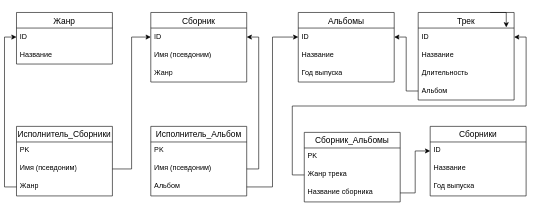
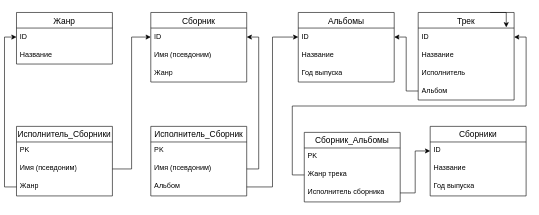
- <mxCell id="16" value="Длительность" style="text;strokeColor=none;fillColor=none;spacingLeft=4;spacingRight=4;overflow=hidden;rotatable=0;points=[[0,0.5],[1,0.5]];portConstraint=eastwest;fontSize=12;whiteSpace=wrap;html=1;" parent="13" vertex="1"><mxGeometry y="86" width="160" height="30" as="geometry" /></mxCell>
+ <mxCell id="16" value="Исполнитель" style="text;strokeColor=none;fillColor=none;spacingLeft=4;spacingRight=4;overflow=hidden;rotatable=0;points=[[0,0.5],[1,0.5]];portConstraint=eastwest;fontSize=12;whiteSpace=wrap;html=1;" parent="13" vertex="1"><mxGeometry y="86" width="160" height="30" as="geometry" /></mxCell>
- <mxCell id="27" value="Исполнитель_Альбом" style="swimlane;fontStyle=0;childLayout=stackLayout;horizontal=1;startSize=26;horizontalStack=0;resizeParent=1;resizeParentMax=0;resizeLast=0;collapsible=1;marginBottom=0;align=center;fontSize=14;" vertex="1" parent="1"><mxGeometry x="244" y="210" width="160" height="116" as="geometry" /></mxCell>
+ <mxCell id="27" value="Исполнитель_Сборник" style="swimlane;fontStyle=0;childLayout=stackLayout;horizontal=1;startSize=26;horizontalStack=0;resizeParent=1;resizeParentMax=0;resizeLast=0;collapsible=1;marginBottom=0;align=center;fontSize=14;" vertex="1" parent="1"><mxGeometry x="244" y="210" width="160" height="116" as="geometry" /></mxCell>
- <mxCell id="39" value="Название сборника" style="text;strokeColor=none;fillColor=none;spacingLeft=4;spacingRight=4;overflow=hidden;rotatable=0;points=[[0,0.5],[1,0.5]];portConstraint=eastwest;fontSize=12;whiteSpace=wrap;html=1;" vertex="1" parent="36"><mxGeometry y="86" width="160" height="30" as="geometry" /></mxCell>
+ <mxCell id="39" value="Исполнитель сборника" style="text;strokeColor=none;fillColor=none;spacingLeft=4;spacingRight=4;overflow=hidden;rotatable=0;points=[[0,0.5],[1,0.5]];portConstraint=eastwest;fontSize=12;whiteSpace=wrap;html=1;" vertex="1" parent="36"><mxGeometry y="86" width="160" height="30" as="geometry" /></mxCell>
